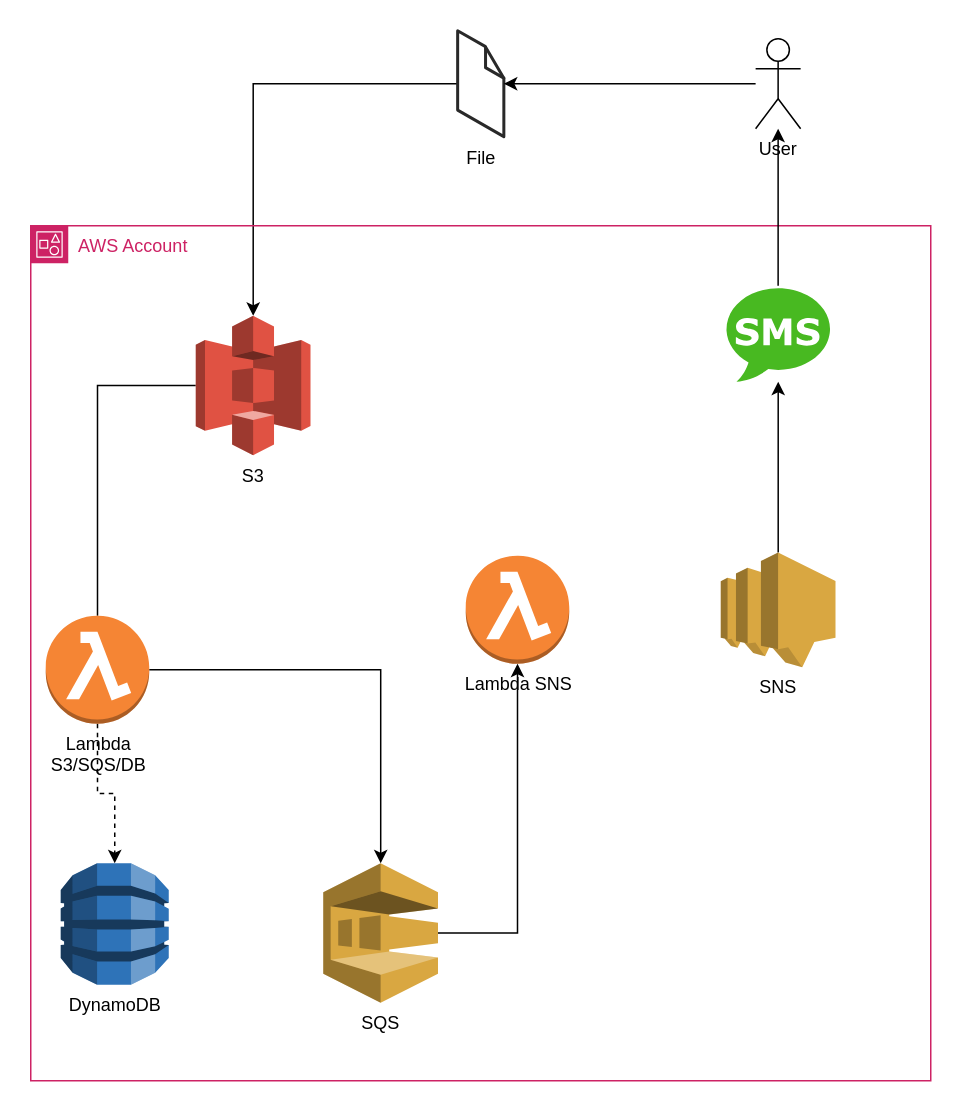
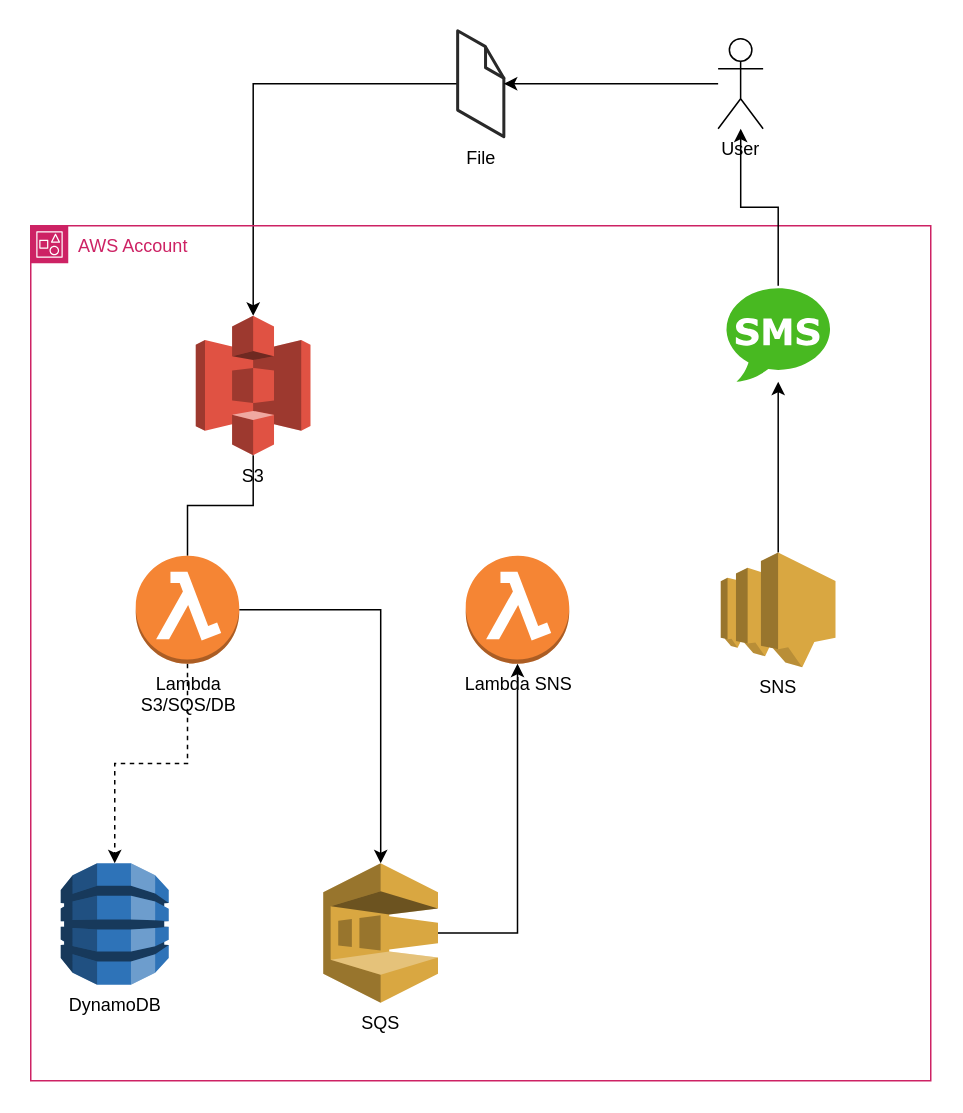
- <mxCell id="5" value="User&lt;div&gt;&lt;br&gt;&lt;/div&gt;" style="shape=umlActor;verticalLabelPosition=bottom;verticalAlign=top;html=1;outlineConnect=0;" vertex="1" parent="1"><mxGeometry x="503.25" y="25.3" width="30" height="60" as="geometry" /></mxCell>
+ <mxCell id="5" value="User&lt;div&gt;&lt;br&gt;&lt;/div&gt;" style="shape=umlActor;verticalLabelPosition=bottom;verticalAlign=top;html=1;outlineConnect=0;" vertex="1" parent="1"><mxGeometry x="478.25" y="25.3" width="30" height="60" as="geometry" /></mxCell>
- <mxCell id="11" value="Lambda&lt;br&gt;S3/SQS/DB&lt;div&gt;&lt;br&gt;&lt;/div&gt;" style="outlineConnect=0;dashed=0;verticalLabelPosition=bottom;verticalAlign=top;align=center;html=1;shape=mxgraph.aws3.lambda_function;fillColor=#F58534;gradientColor=none;" vertex="1" parent="6"><mxGeometry x="10" y="260" width="69" height="72" as="geometry" /></mxCell>
+ <mxCell id="11" value="Lambda&lt;br&gt;S3/SQS/DB&lt;div&gt;&lt;br&gt;&lt;/div&gt;" style="outlineConnect=0;dashed=0;verticalLabelPosition=bottom;verticalAlign=top;align=center;html=1;shape=mxgraph.aws3.lambda_function;fillColor=#F58534;gradientColor=none;" vertex="1" parent="6"><mxGeometry x="70" y="220" width="69" height="72" as="geometry" /></mxCell>
